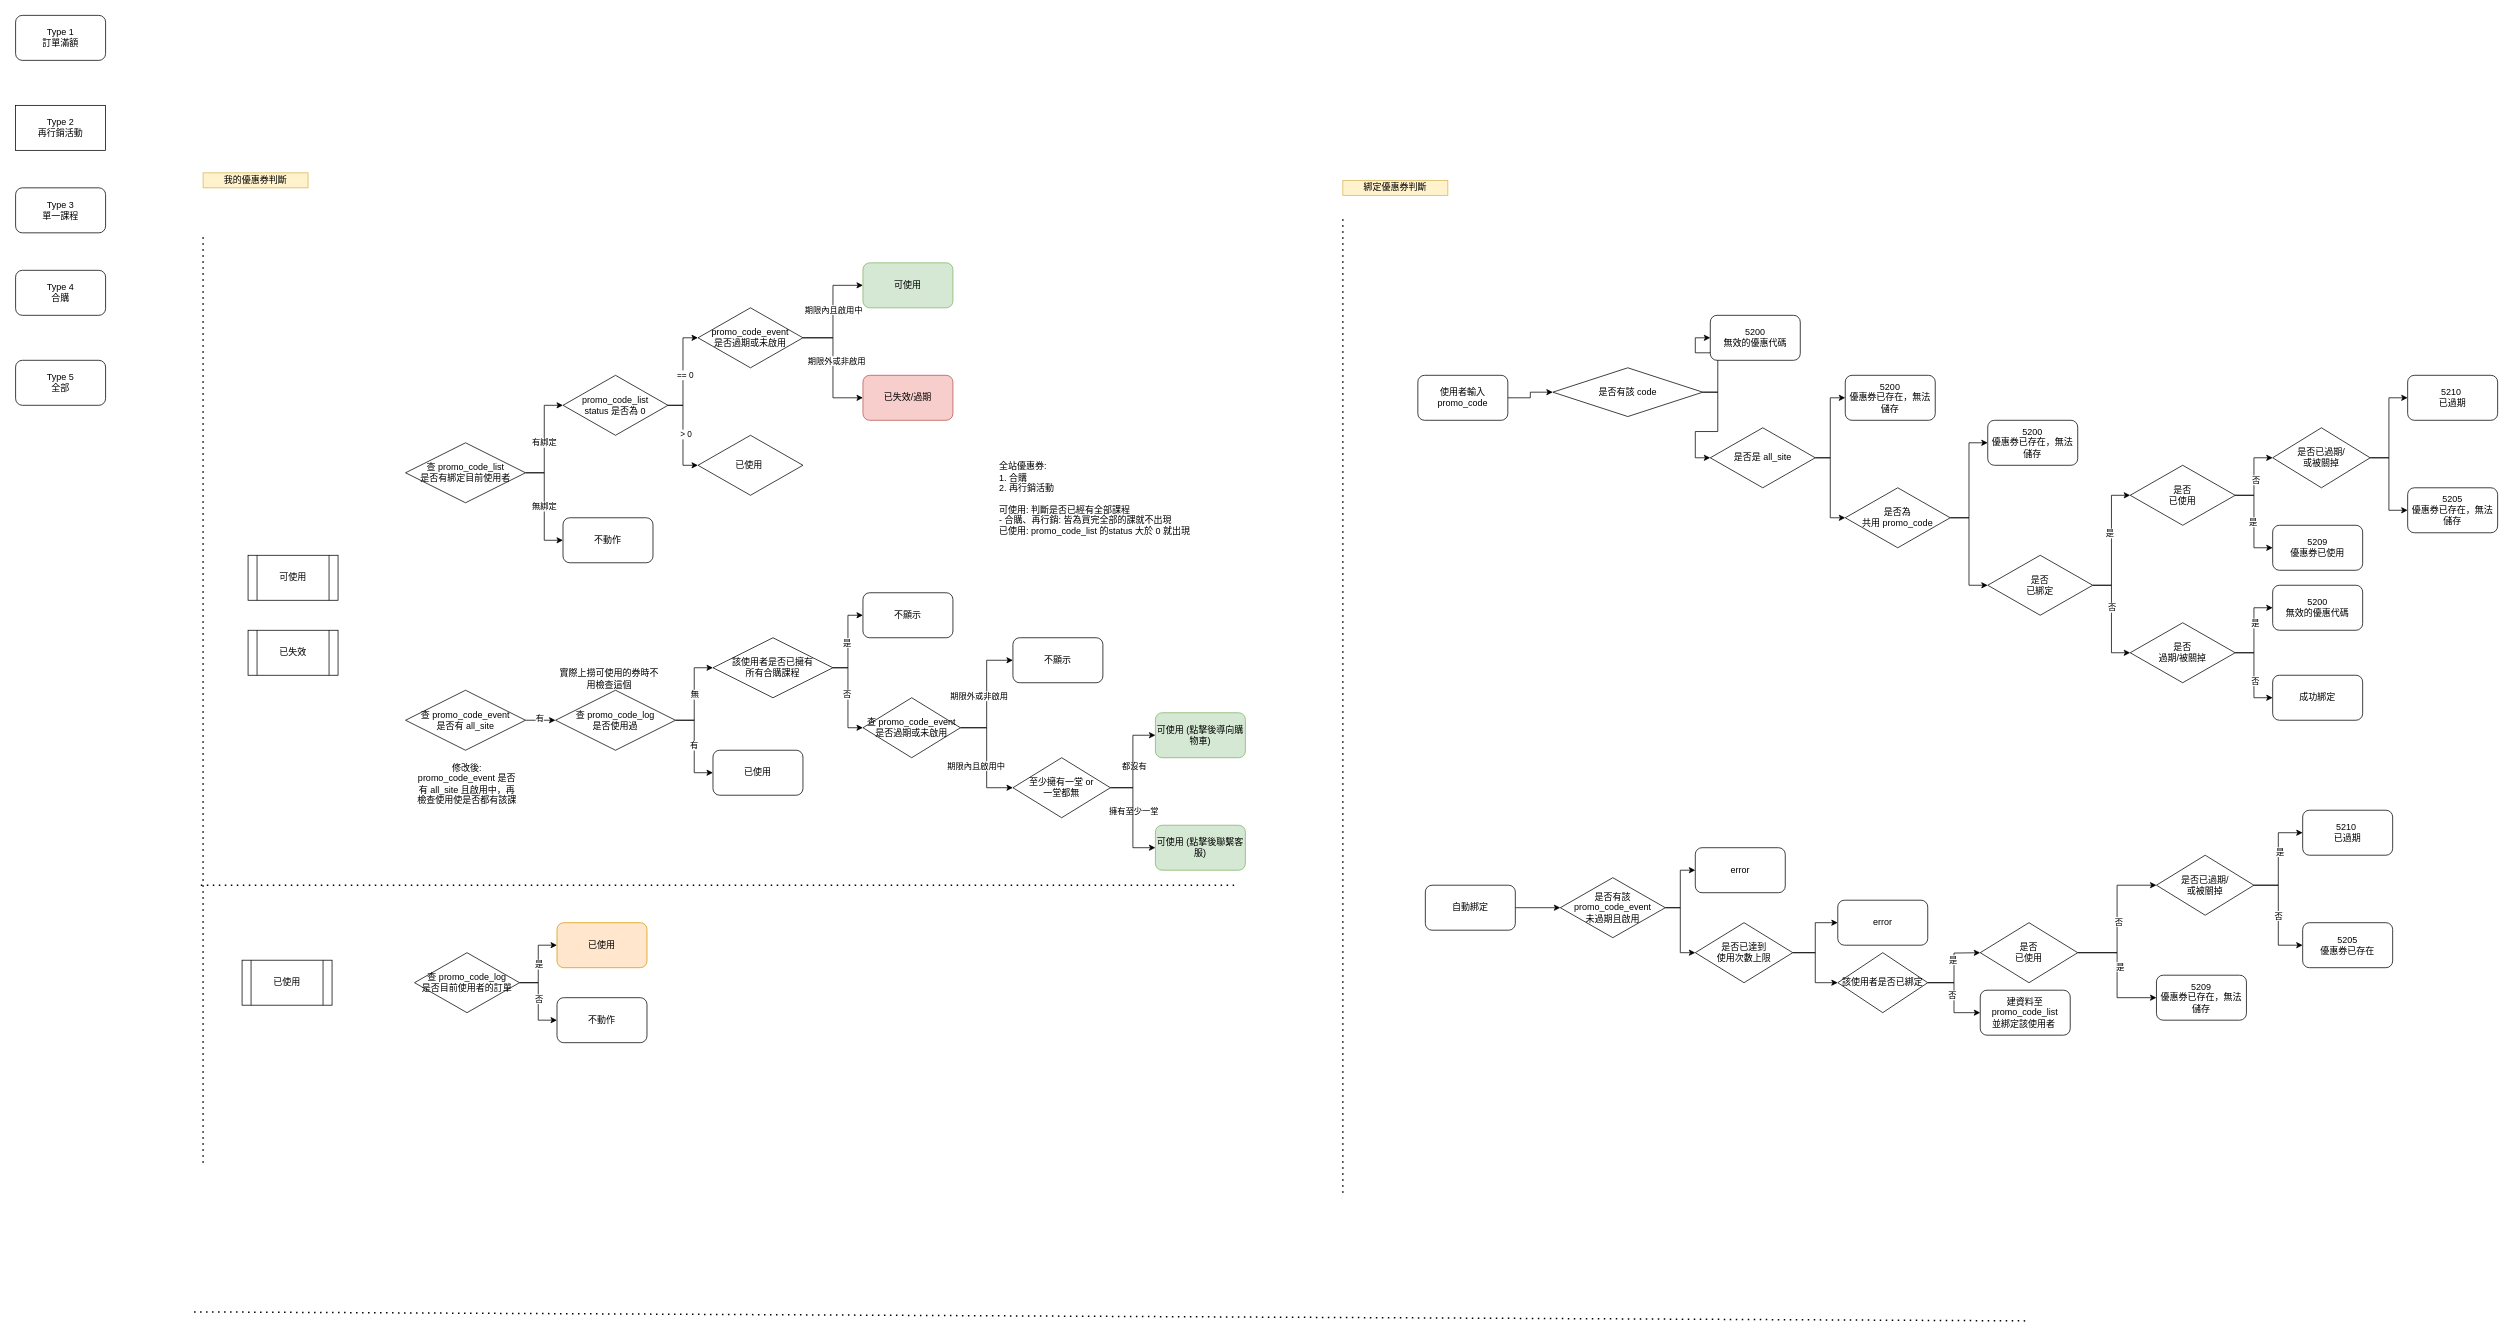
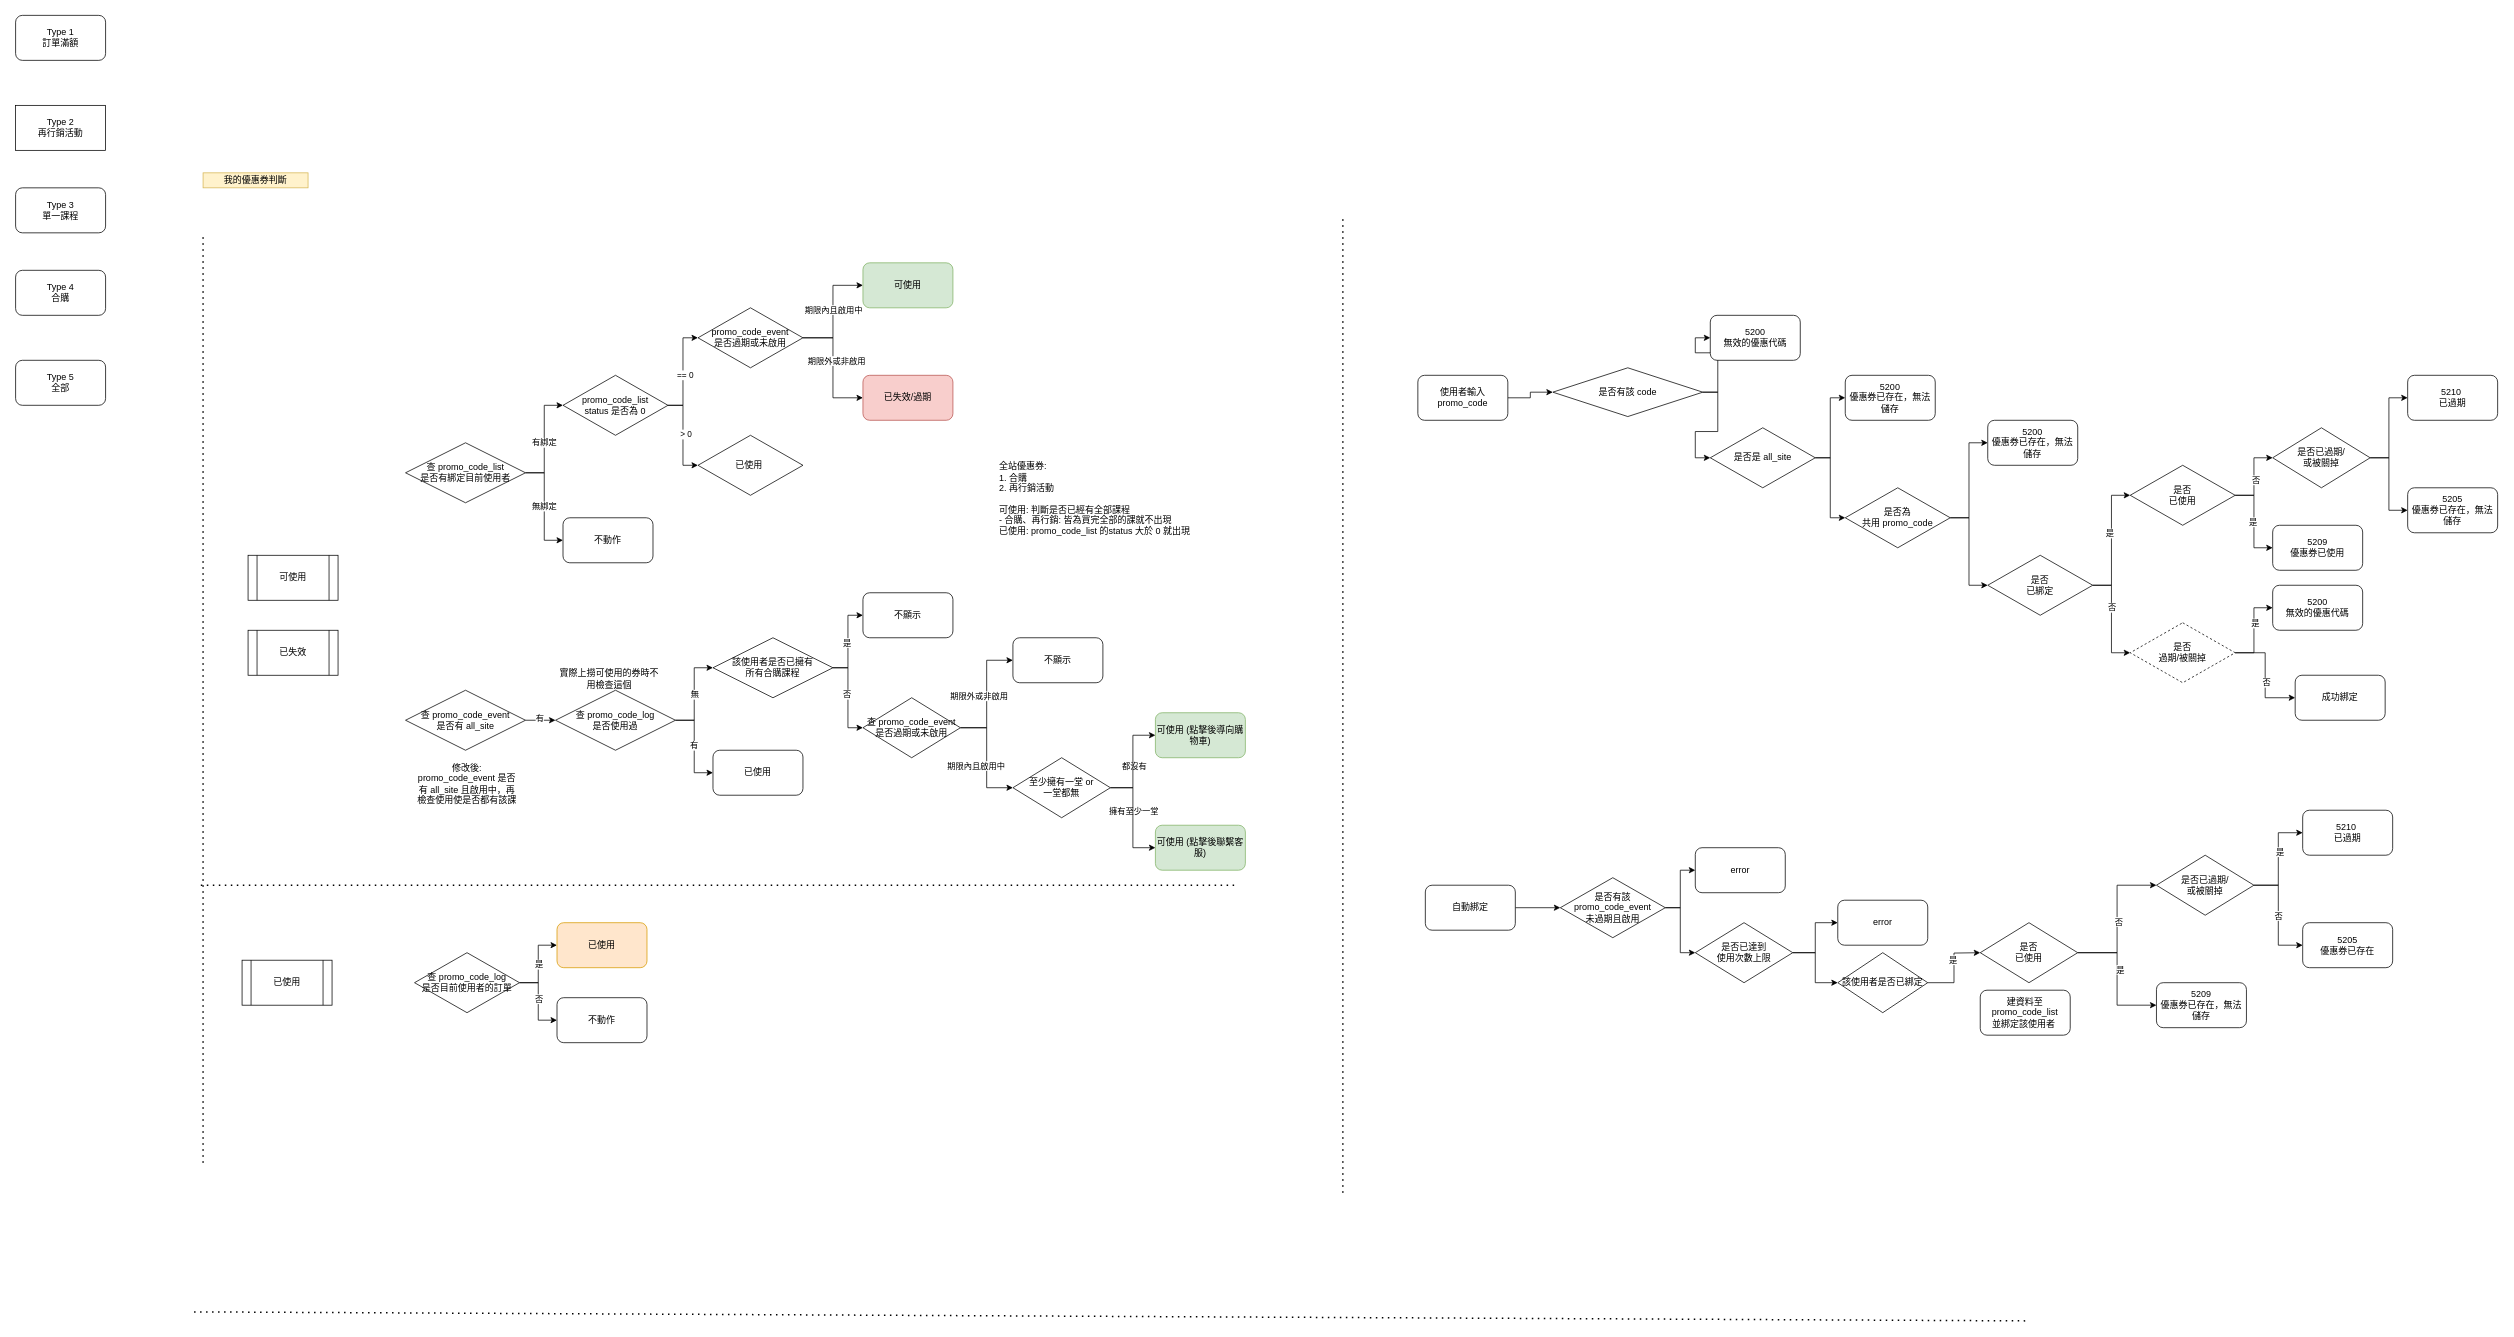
- <mxCell id="100" value="綁定優惠券判斷" style="text;html=1;strokeColor=#d6b656;fillColor=#fff2cc;align=center;verticalAlign=middle;whiteSpace=wrap;rounded=0;" parent="1" vertex="1"><mxGeometry x="1790" y="240" width="140" height="20" as="geometry" /></mxCell>
- <mxCell id="134" value="是否&lt;br&gt;過期/被關掉" style="rhombus;whiteSpace=wrap;html=1;" vertex="1" parent="1"><mxGeometry x="2840" y="830" width="140" height="80" as="geometry" /></mxCell>
+ <mxCell id="134" value="是否&lt;br&gt;過期/被關掉" style="rhombus;whiteSpace=wrap;html=1;dashed=1;" vertex="1" parent="1"><mxGeometry x="2840" y="830" width="140" height="80" as="geometry" /></mxCell>
- <mxCell id="135" value="成功綁定" style="rounded=1;whiteSpace=wrap;html=1;" vertex="1" parent="1"><mxGeometry x="3030" y="900" width="120" height="60" as="geometry" /></mxCell>
+ <mxCell id="135" value="成功綁定" style="rounded=1;whiteSpace=wrap;html=1;" vertex="1" parent="1"><mxGeometry x="3060" y="900" width="120" height="60" as="geometry" /></mxCell>
- <mxCell id="118" value="5209&lt;br&gt;優惠券已存在，無法儲存" style="rounded=1;whiteSpace=wrap;html=1;" parent="1" vertex="1"><mxGeometry x="2875" y="1300" width="120" height="60" as="geometry" /></mxCell>
+ <mxCell id="118" value="5209&lt;br&gt;優惠券已存在，無法儲存" style="rounded=1;whiteSpace=wrap;html=1;" parent="1" vertex="1"><mxGeometry x="2875" y="1310" width="120" height="60" as="geometry" /></mxCell>
- <mxCell id="91" style="edgeStyle=orthogonalEdgeStyle;rounded=0;orthogonalLoop=1;jettySize=auto;html=1;exitX=1;exitY=0.5;exitDx=0;exitDy=0;entryX=0;entryY=0.5;entryDx=0;entryDy=0;" parent="1" source="93" target="94" edge="1"><mxGeometry relative="1" as="geometry" /></mxCell>
- <mxCell id="92" value="否" style="edgeLabel;html=1;align=center;verticalAlign=middle;resizable=0;points=[];" parent="91" vertex="1" connectable="0"><mxGeometry x="-0.073" y="-3" relative="1" as="geometry"><mxPoint as="offset" /></mxGeometry></mxCell>
